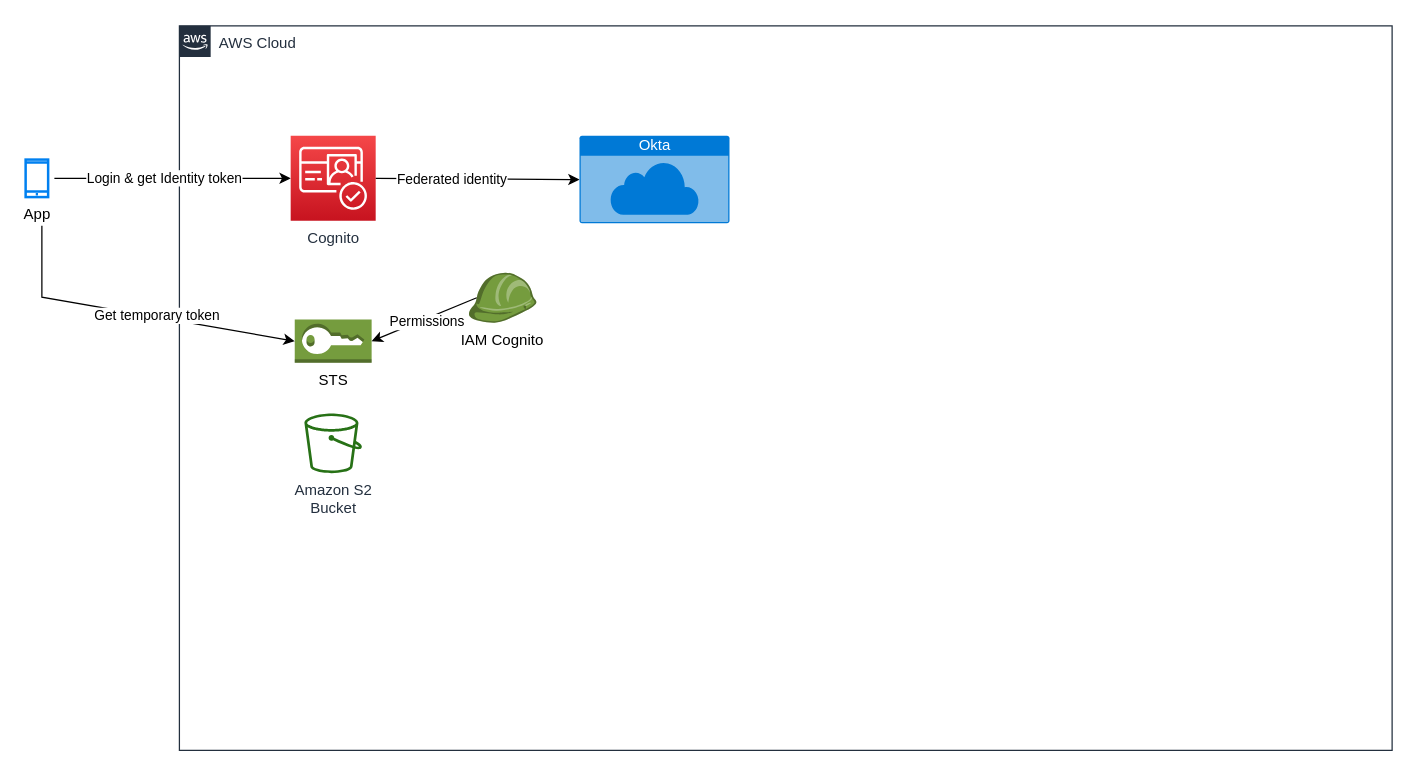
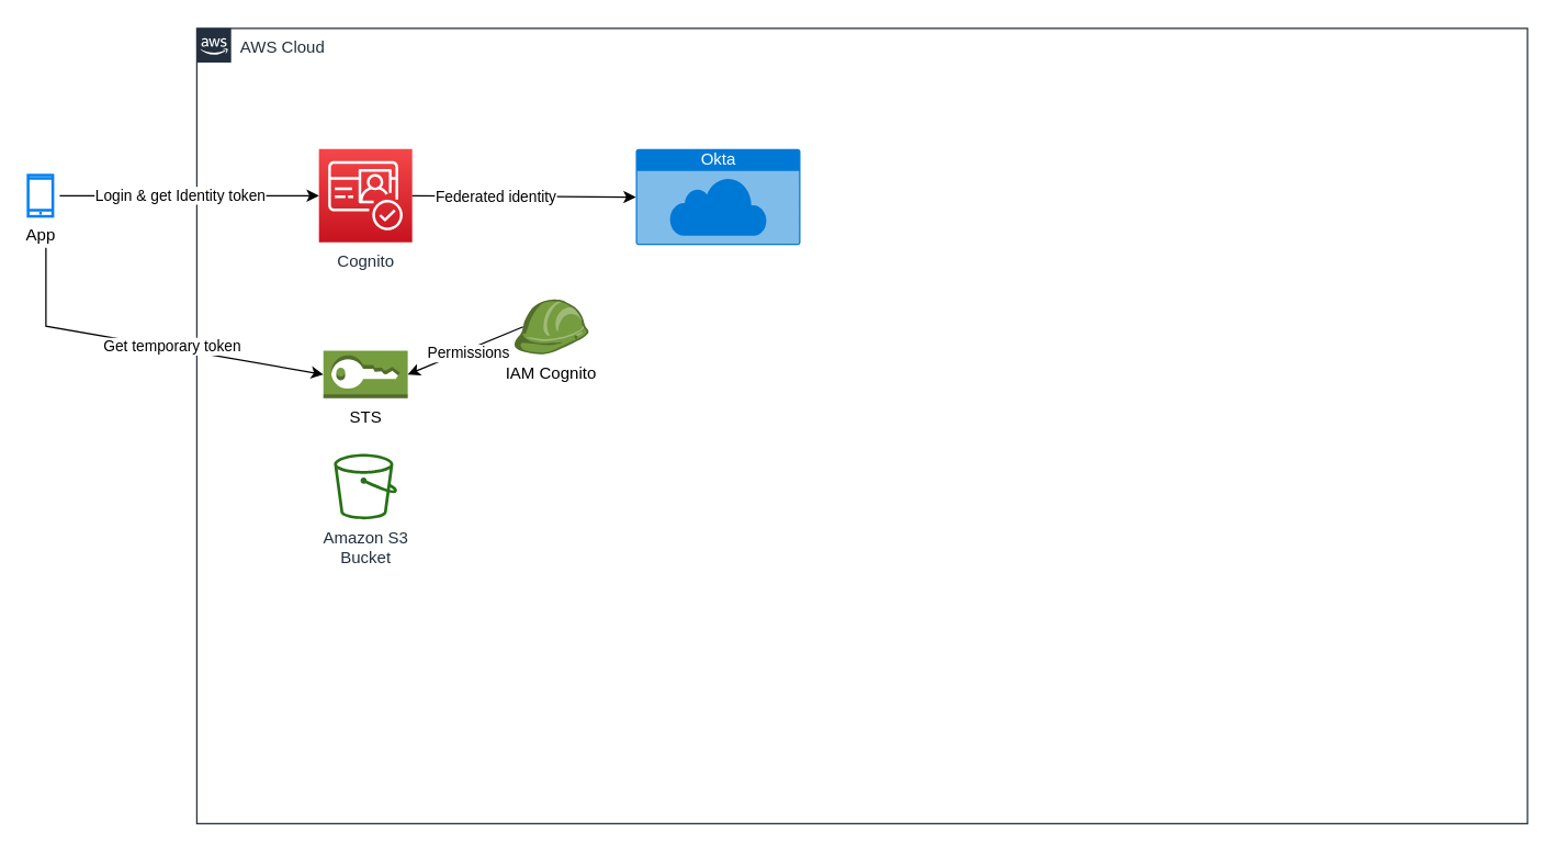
- <mxCell id="3" value="Amazon S2&lt;br&gt;Bucket&lt;br&gt;" style="outlineConnect=0;fontColor=#232F3E;gradientColor=none;fillColor=#277116;strokeColor=none;dashed=0;verticalLabelPosition=bottom;verticalAlign=top;align=center;html=1;fontSize=12;fontStyle=0;aspect=fixed;pointerEvents=1;shape=mxgraph.aws4.bucket;labelBackgroundColor=#ffffff;" parent="2" vertex="1"><mxGeometry x="100" y="310" width="46" height="47.84" as="geometry" /></mxCell>
+ <mxCell id="3" value="Amazon S3&lt;br&gt;Bucket&lt;br&gt;" style="outlineConnect=0;fontColor=#232F3E;gradientColor=none;fillColor=#277116;strokeColor=none;dashed=0;verticalLabelPosition=bottom;verticalAlign=top;align=center;html=1;fontSize=12;fontStyle=0;aspect=fixed;pointerEvents=1;shape=mxgraph.aws4.bucket;labelBackgroundColor=#ffffff;" parent="2" vertex="1"><mxGeometry x="100" y="310" width="46" height="47.84" as="geometry" /></mxCell>
